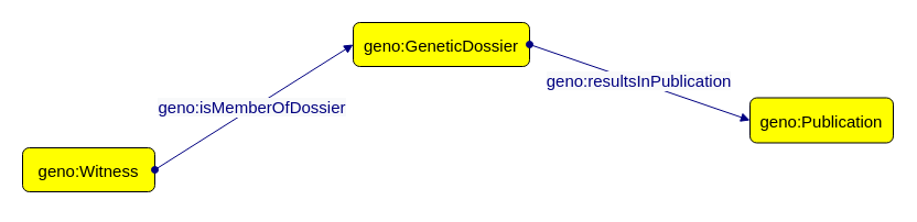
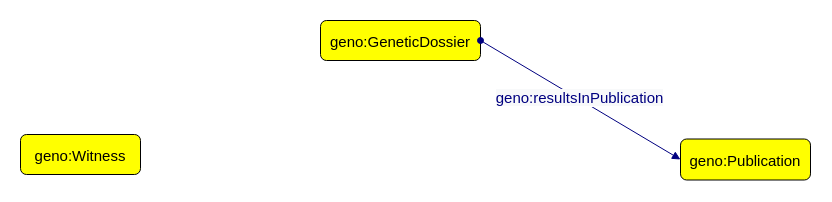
- <mxCell id="3" value="" style="graphMlID=e0;rounded=0;endArrow=block;strokeColor=#000080;strokeWidth=1.0;startArrow=oval;startFill=1;endFill=1;exitX=1;exitY=0.5;exitDx=0;exitDy=0;entryX=0;entryY=0.5;entryDx=0;entryDy=0;fontFamily=Helvetica;fontSize=15;" edge="1" parent="1" source="2" target="5"><mxGeometry relative="1" as="geometry"><mxPoint x="240" y="140" as="sourcePoint" /><mxPoint x="370" y="200" as="targetPoint" /></mxGeometry></mxCell>
- <mxCell id="4" value="&lt;span style=&quot;color: rgb(0, 0, 128); font-size: 15px; background-color: rgb(248, 249, 250);&quot;&gt;geno:isMemberOfDossier&lt;/span&gt;" style="text;html=1;align=center;verticalAlign=middle;resizable=0;points=[];labelBackgroundColor=#ffffff;fontFamily=Helvetica;fontSize=15;" vertex="1" connectable="0" parent="3"><mxGeometry x="-0.017" y="2" relative="1" as="geometry"><mxPoint as="offset" /></mxGeometry></mxCell>
- <mxCell id="6" value="geno:Publication" style="graphMlID=n4;shape=rect;rounded=1;arcsize=30;fillColor=#ffff00;strokeColor=#000000;strokeWidth=1.0;fontFamily=Helvetica;fontSize=15;" vertex="1" parent="1"><mxGeometry x="680" y="88.5" width="130" height="41" as="geometry" /></mxCell>
+ <mxCell id="6" value="geno:Publication" style="graphMlID=n4;shape=rect;rounded=1;arcsize=30;fillColor=#ffff00;strokeColor=#000000;strokeWidth=1.0;fontFamily=Helvetica;fontSize=15;" vertex="1" parent="1"><mxGeometry x="680" y="138.5" width="130" height="41" as="geometry" /></mxCell>
